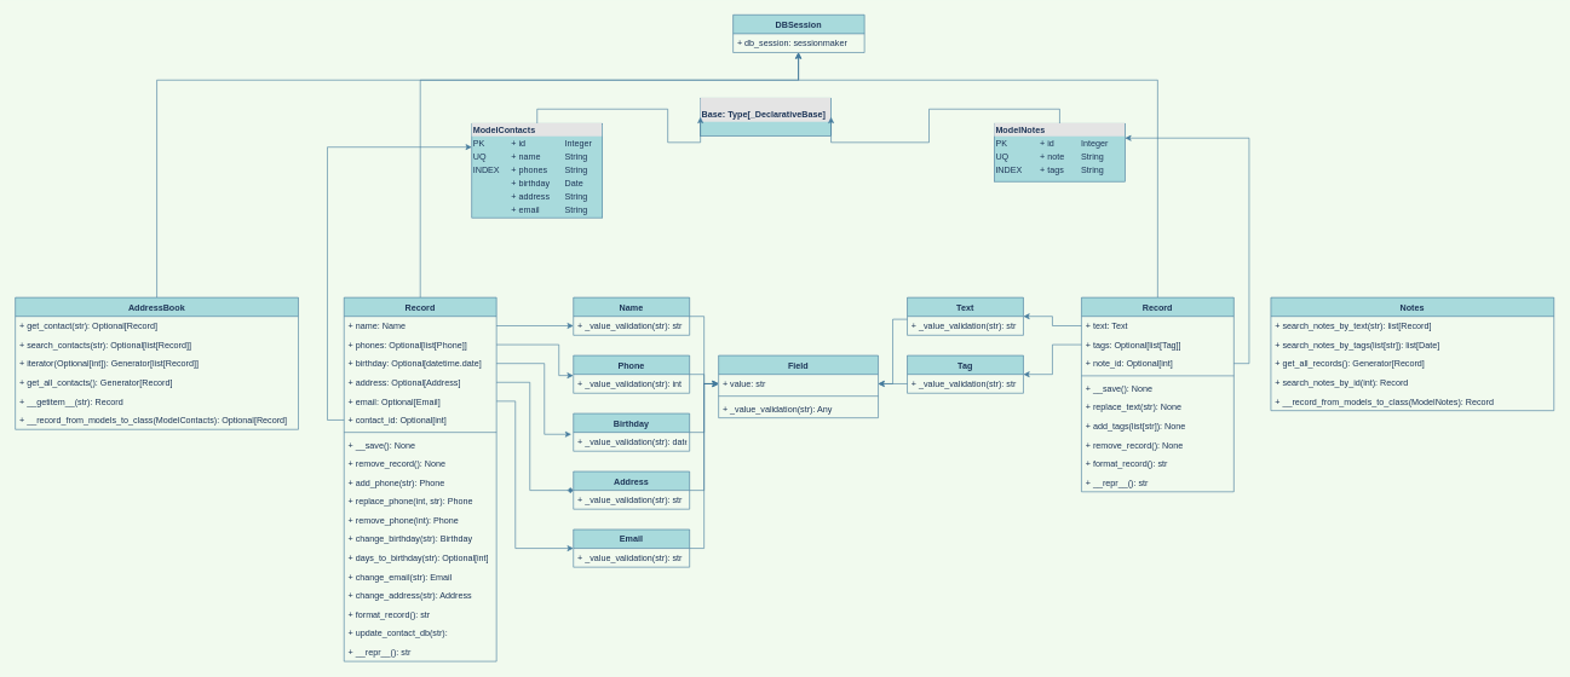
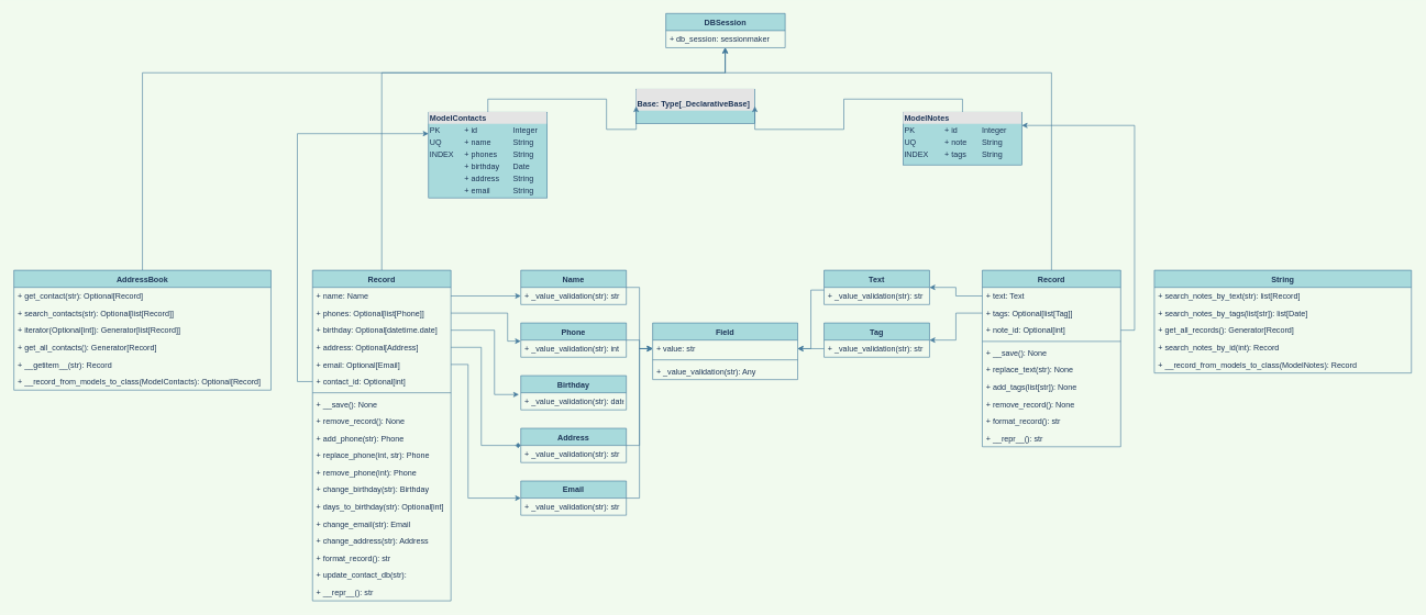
- <mxCell id="82" value="Notes" style="swimlane;fontStyle=1;align=center;verticalAlign=top;childLayout=stackLayout;horizontal=1;startSize=26;horizontalStack=0;resizeParent=1;resizeParentMax=0;resizeLast=0;collapsible=1;marginBottom=0;fillColor=#A8DADC;strokeColor=#457B9D;fontColor=#1D3557;" vertex="1" parent="1"><mxGeometry x="1750" y="410" width="390" height="156" as="geometry" /></mxCell>
+ <mxCell id="82" value="String" style="swimlane;fontStyle=1;align=center;verticalAlign=top;childLayout=stackLayout;horizontal=1;startSize=26;horizontalStack=0;resizeParent=1;resizeParentMax=0;resizeLast=0;collapsible=1;marginBottom=0;fillColor=#A8DADC;strokeColor=#457B9D;fontColor=#1D3557;" vertex="1" parent="1"><mxGeometry x="1750" y="410" width="390" height="156" as="geometry" /></mxCell>
- <mxCell id="12" style="edgeStyle=orthogonalEdgeStyle;rounded=0;orthogonalLoop=1;jettySize=auto;html=1;entryX=0;entryY=0.5;entryDx=0;entryDy=0;labelBackgroundColor=#F1FAEE;strokeColor=#457B9D;fontColor=#1D3557;" edge="1" parent="1" source="13" target="3"><mxGeometry relative="1" as="geometry"><Array as="points"><mxPoint x="969" y="596" /><mxPoint x="969" y="529" /></Array></mxGeometry></mxCell>
